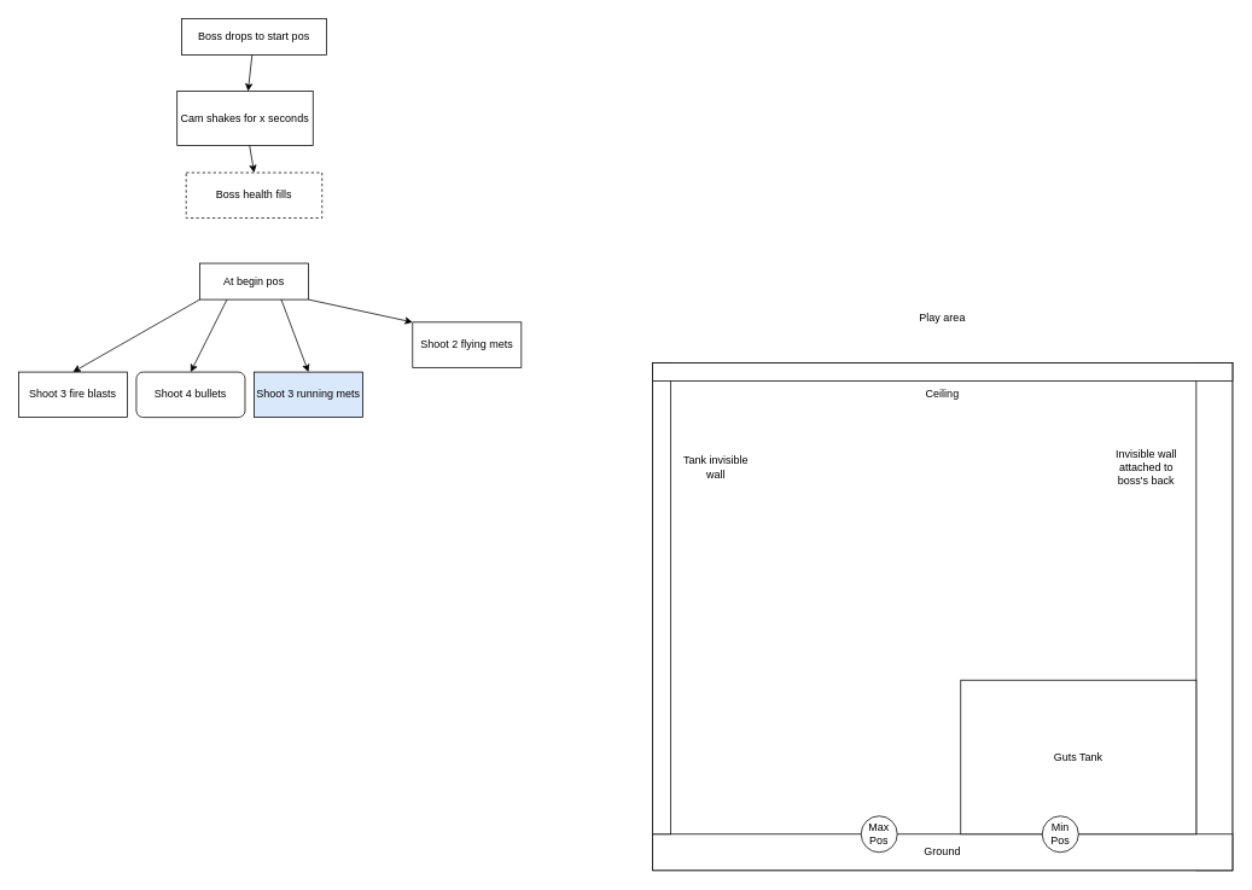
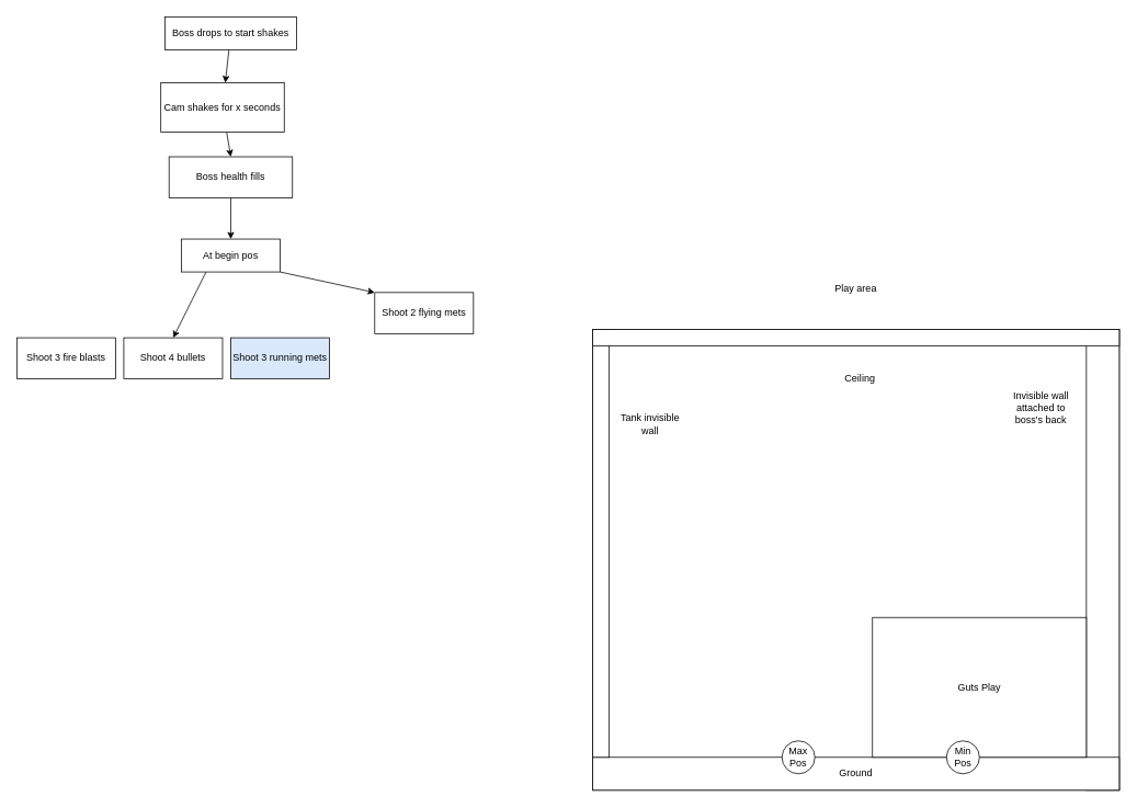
- <mxCell id="23" value="Boss drops to start pos" style="rounded=0;whiteSpace=wrap;html=1;" parent="1" vertex="1"><mxGeometry x="200" y="20" width="160" height="40" as="geometry" /></mxCell>
+ <mxCell id="23" value="Boss drops to start shakes" style="rounded=0;whiteSpace=wrap;html=1;" parent="1" vertex="1"><mxGeometry x="200" y="20" width="160" height="40" as="geometry" /></mxCell>
- <mxCell id="26" value="Boss health fills" style="rounded=0;whiteSpace=wrap;html=1;dashed=1;" parent="1" vertex="1"><mxGeometry x="205" y="190" width="150" height="50" as="geometry" /></mxCell>
+ <mxCell id="26" value="Boss health fills" style="rounded=0;whiteSpace=wrap;html=1;" parent="1" vertex="1"><mxGeometry x="205" y="190" width="150" height="50" as="geometry" /></mxCell>
+ <mxCell id="28" value="" style="endArrow=classic;html=1;rounded=0;entryX=0.5;entryY=0;entryDx=0;entryDy=0;" parent="1" source="26" target="2" edge="1"><mxGeometry width="50" height="50" relative="1" as="geometry"><mxPoint x="280" y="240" as="sourcePoint" /><mxPoint x="330" y="190" as="targetPoint" /></mxGeometry></mxCell>
- <mxCell id="19" value="" style="endArrow=classic;html=1;rounded=0;entryX=0.5;entryY=0;entryDx=0;entryDy=0;exitX=0.75;exitY=1;exitDx=0;exitDy=0;" parent="1" source="2" target="17" edge="1"><mxGeometry width="50" height="50" relative="1" as="geometry"><mxPoint x="260" y="330" as="sourcePoint" /><mxPoint x="310" y="280" as="targetPoint" /></mxGeometry></mxCell>
- <mxCell id="16" value="" style="endArrow=classic;html=1;rounded=0;entryX=0.5;entryY=0;entryDx=0;entryDy=0;exitX=0;exitY=1;exitDx=0;exitDy=0;" parent="1" source="2" target="15" edge="1"><mxGeometry width="50" height="50" relative="1" as="geometry"><mxPoint x="280" y="330" as="sourcePoint" /><mxPoint x="330" y="280" as="targetPoint" /></mxGeometry></mxCell>
- <mxCell id="21" value="Shoot 4 bullets" style="whiteSpace=wrap;html=1;rounded=1;" parent="1" vertex="1"><mxGeometry x="150" y="410" width="120" height="50" as="geometry" /></mxCell>
+ <mxCell id="21" value="Shoot 4 bullets" style="rounded=0;whiteSpace=wrap;html=1;" parent="1" vertex="1"><mxGeometry x="150" y="410" width="120" height="50" as="geometry" /></mxCell>
- <mxCell id="10" value="Ceiling" style="text;html=1;strokeColor=none;fillColor=none;align=center;verticalAlign=middle;whiteSpace=wrap;rounded=0;" parent="1" vertex="1"><mxGeometry x="1010" y="420" width="60" height="30" as="geometry" /></mxCell>
+ <mxCell id="10" value="Ceiling" style="text;html=1;strokeColor=none;fillColor=none;align=center;verticalAlign=middle;whiteSpace=wrap;rounded=0;" parent="1" vertex="1"><mxGeometry x="1015" y="445" width="60" height="30" as="geometry" /></mxCell>
- <mxCell id="11" value="Invisible wall attached to boss's back" style="text;html=1;strokeColor=none;fillColor=none;align=center;verticalAlign=middle;whiteSpace=wrap;rounded=0;" parent="1" vertex="1"><mxGeometry x="1220" y="500" width="90" height="30" as="geometry" /></mxCell>
+ <mxCell id="11" value="Invisible wall attached to boss's back" style="text;html=1;strokeColor=none;fillColor=none;align=center;verticalAlign=middle;whiteSpace=wrap;rounded=0;" parent="1" vertex="1"><mxGeometry x="1220" y="480" width="90" height="30" as="geometry" /></mxCell>
- <mxCell id="12" value="Guts Tank" style="rounded=0;whiteSpace=wrap;html=1;" parent="1" vertex="1"><mxGeometry x="1060" y="750" width="260" height="170" as="geometry" /></mxCell>
+ <mxCell id="12" value="Guts Play" style="rounded=0;whiteSpace=wrap;html=1;" parent="1" vertex="1"><mxGeometry x="1060" y="750" width="260" height="170" as="geometry" /></mxCell>
